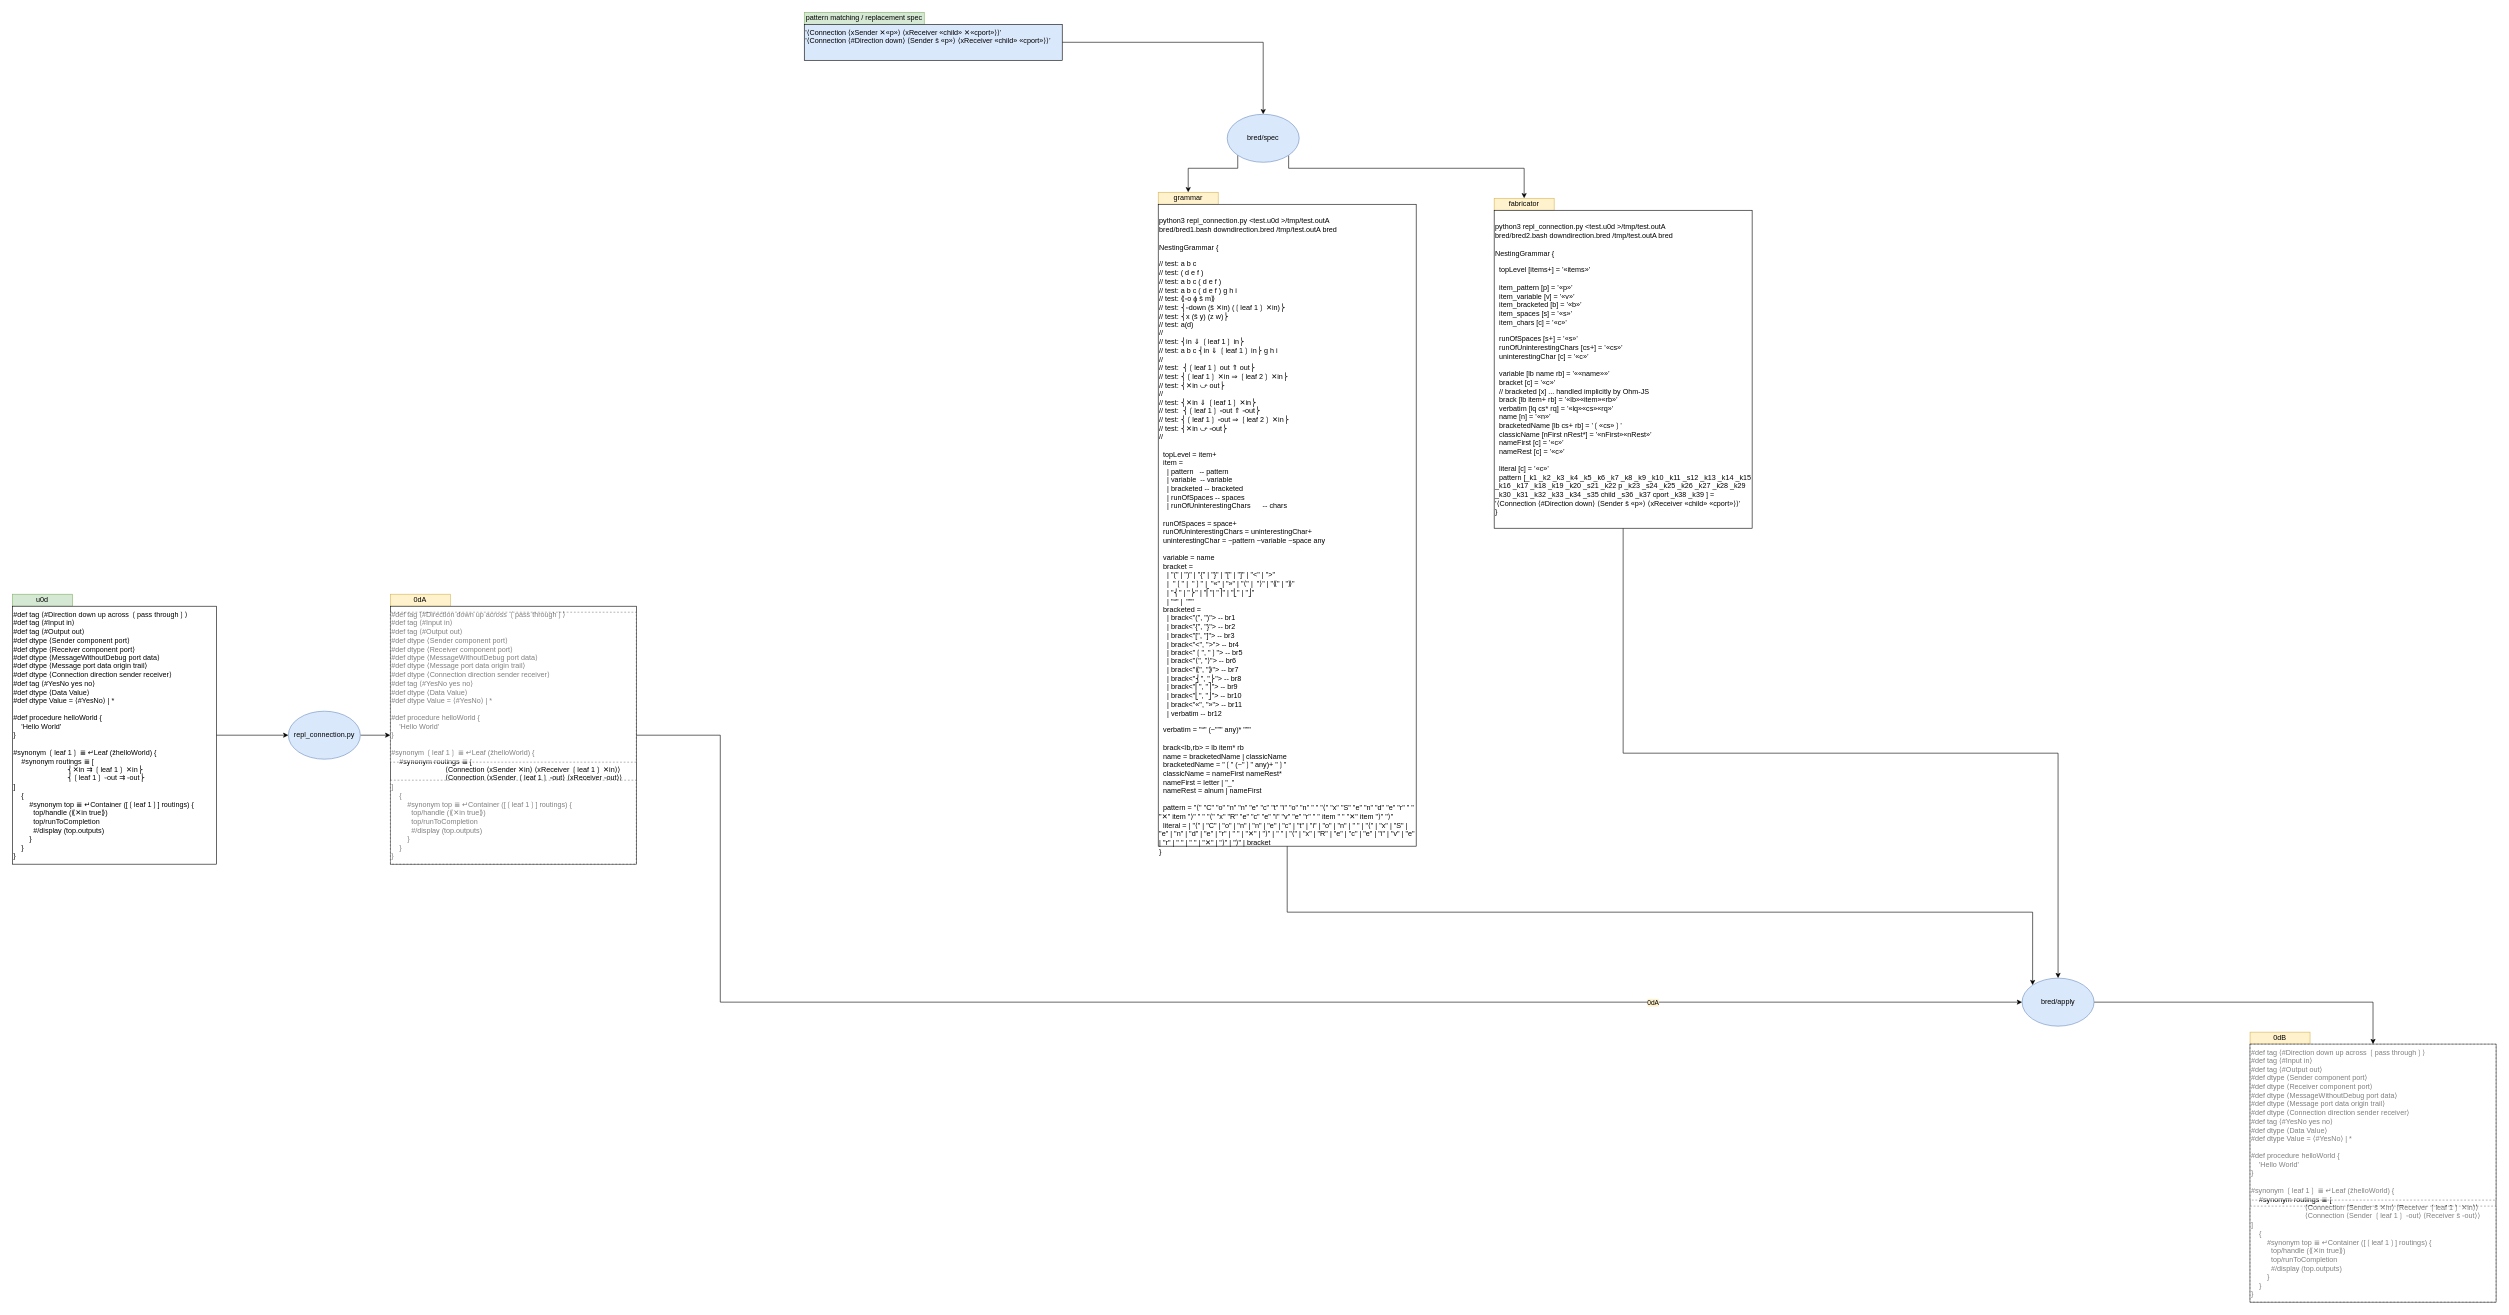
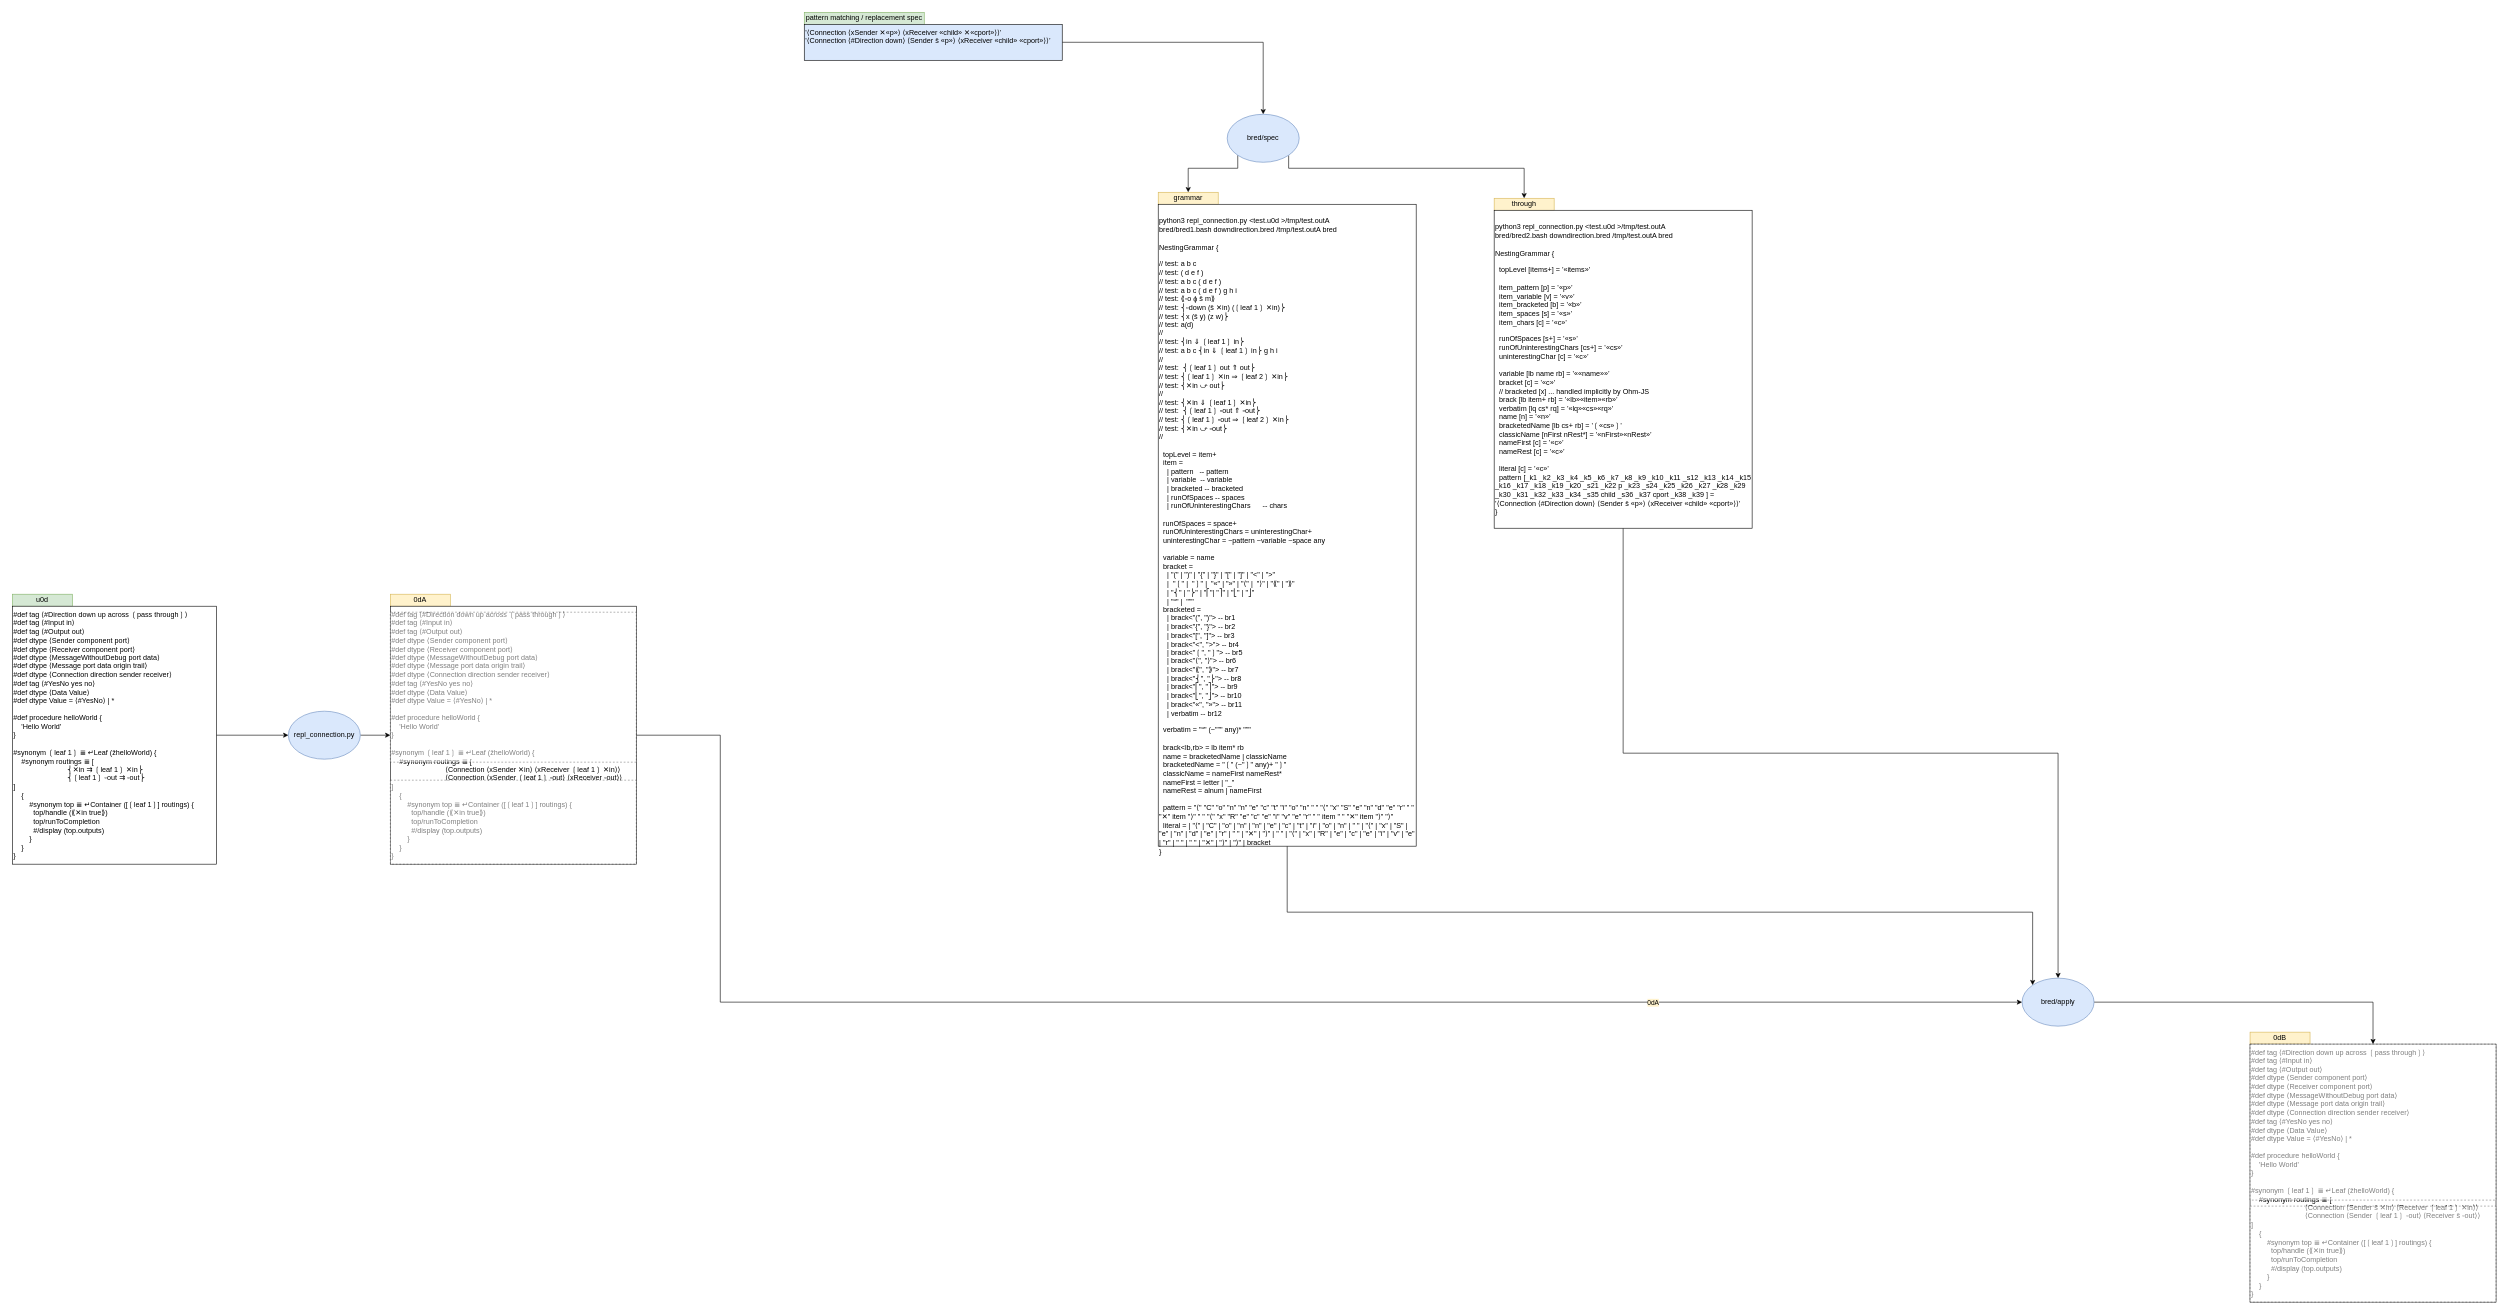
- <mxCell id="11" value="fabricator" style="rounded=0;whiteSpace=wrap;html=1;fillColor=#fff2cc;strokeColor=#d6b656;" vertex="1" parent="1"><mxGeometry x="2490" y="330" width="100" height="20" as="geometry" /></mxCell>
+ <mxCell id="11" value="through" style="rounded=0;whiteSpace=wrap;html=1;fillColor=#fff2cc;strokeColor=#d6b656;" vertex="1" parent="1"><mxGeometry x="2490" y="330" width="100" height="20" as="geometry" /></mxCell>
